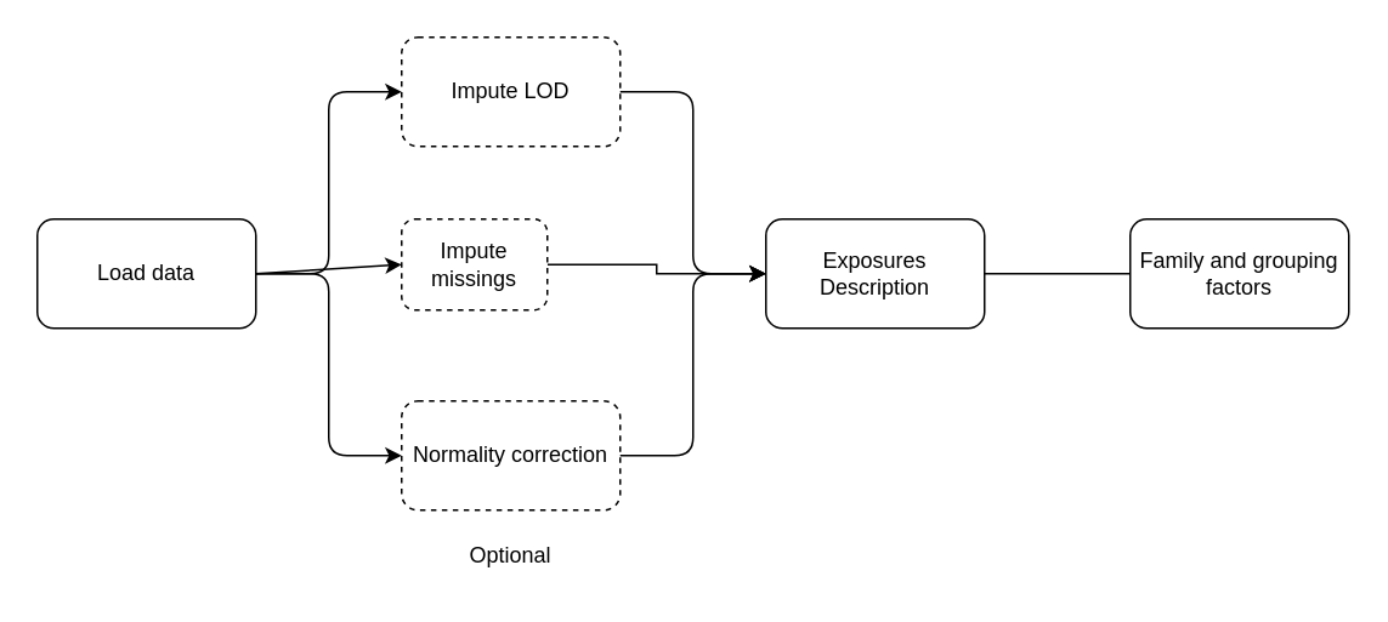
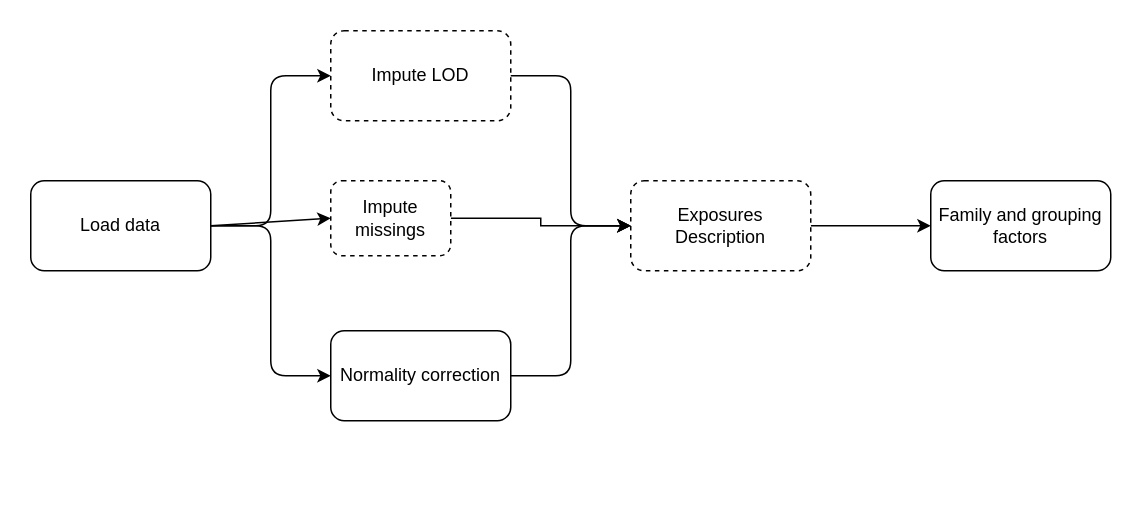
- <mxCell id="6" value="Exposures Description" style="rounded=1;whiteSpace=wrap;html=1;" parent="1" vertex="1"><mxGeometry x="420" y="120" width="120" height="60" as="geometry" /></mxCell>
+ <mxCell id="6" value="Exposures Description" style="rounded=1;whiteSpace=wrap;html=1;dashed=1;" parent="1" vertex="1"><mxGeometry x="420" y="120" width="120" height="60" as="geometry" /></mxCell>
- <mxCell id="5" value="" style="edgeStyle=orthogonalEdgeStyle;rounded=0;orthogonalLoop=1;jettySize=auto;html=1;endArrow=none;" parent="1" source="6" target="7" edge="1"><mxGeometry relative="1" as="geometry" /></mxCell>
+ <mxCell id="5" value="" style="edgeStyle=orthogonalEdgeStyle;rounded=0;orthogonalLoop=1;jettySize=auto;html=1;" parent="1" source="6" target="7" edge="1"><mxGeometry relative="1" as="geometry" /></mxCell>
- <mxCell id="10" value="Normality correction" style="rounded=1;whiteSpace=wrap;html=1;dashed=1;" vertex="1" parent="1"><mxGeometry x="220" y="220" width="120" height="60" as="geometry" /></mxCell>
+ <mxCell id="10" value="Normality correction" style="rounded=1;whiteSpace=wrap;html=1;dashed=0;" vertex="1" parent="1"><mxGeometry x="220" y="220" width="120" height="60" as="geometry" /></mxCell>
- <mxCell id="15" value="Optional" style="text;html=1;strokeColor=none;fillColor=none;align=center;verticalAlign=middle;whiteSpace=wrap;rounded=0;dashed=1;" vertex="1" parent="1"><mxGeometry x="255" y="290" width="50" height="30" as="geometry" /></mxCell>
